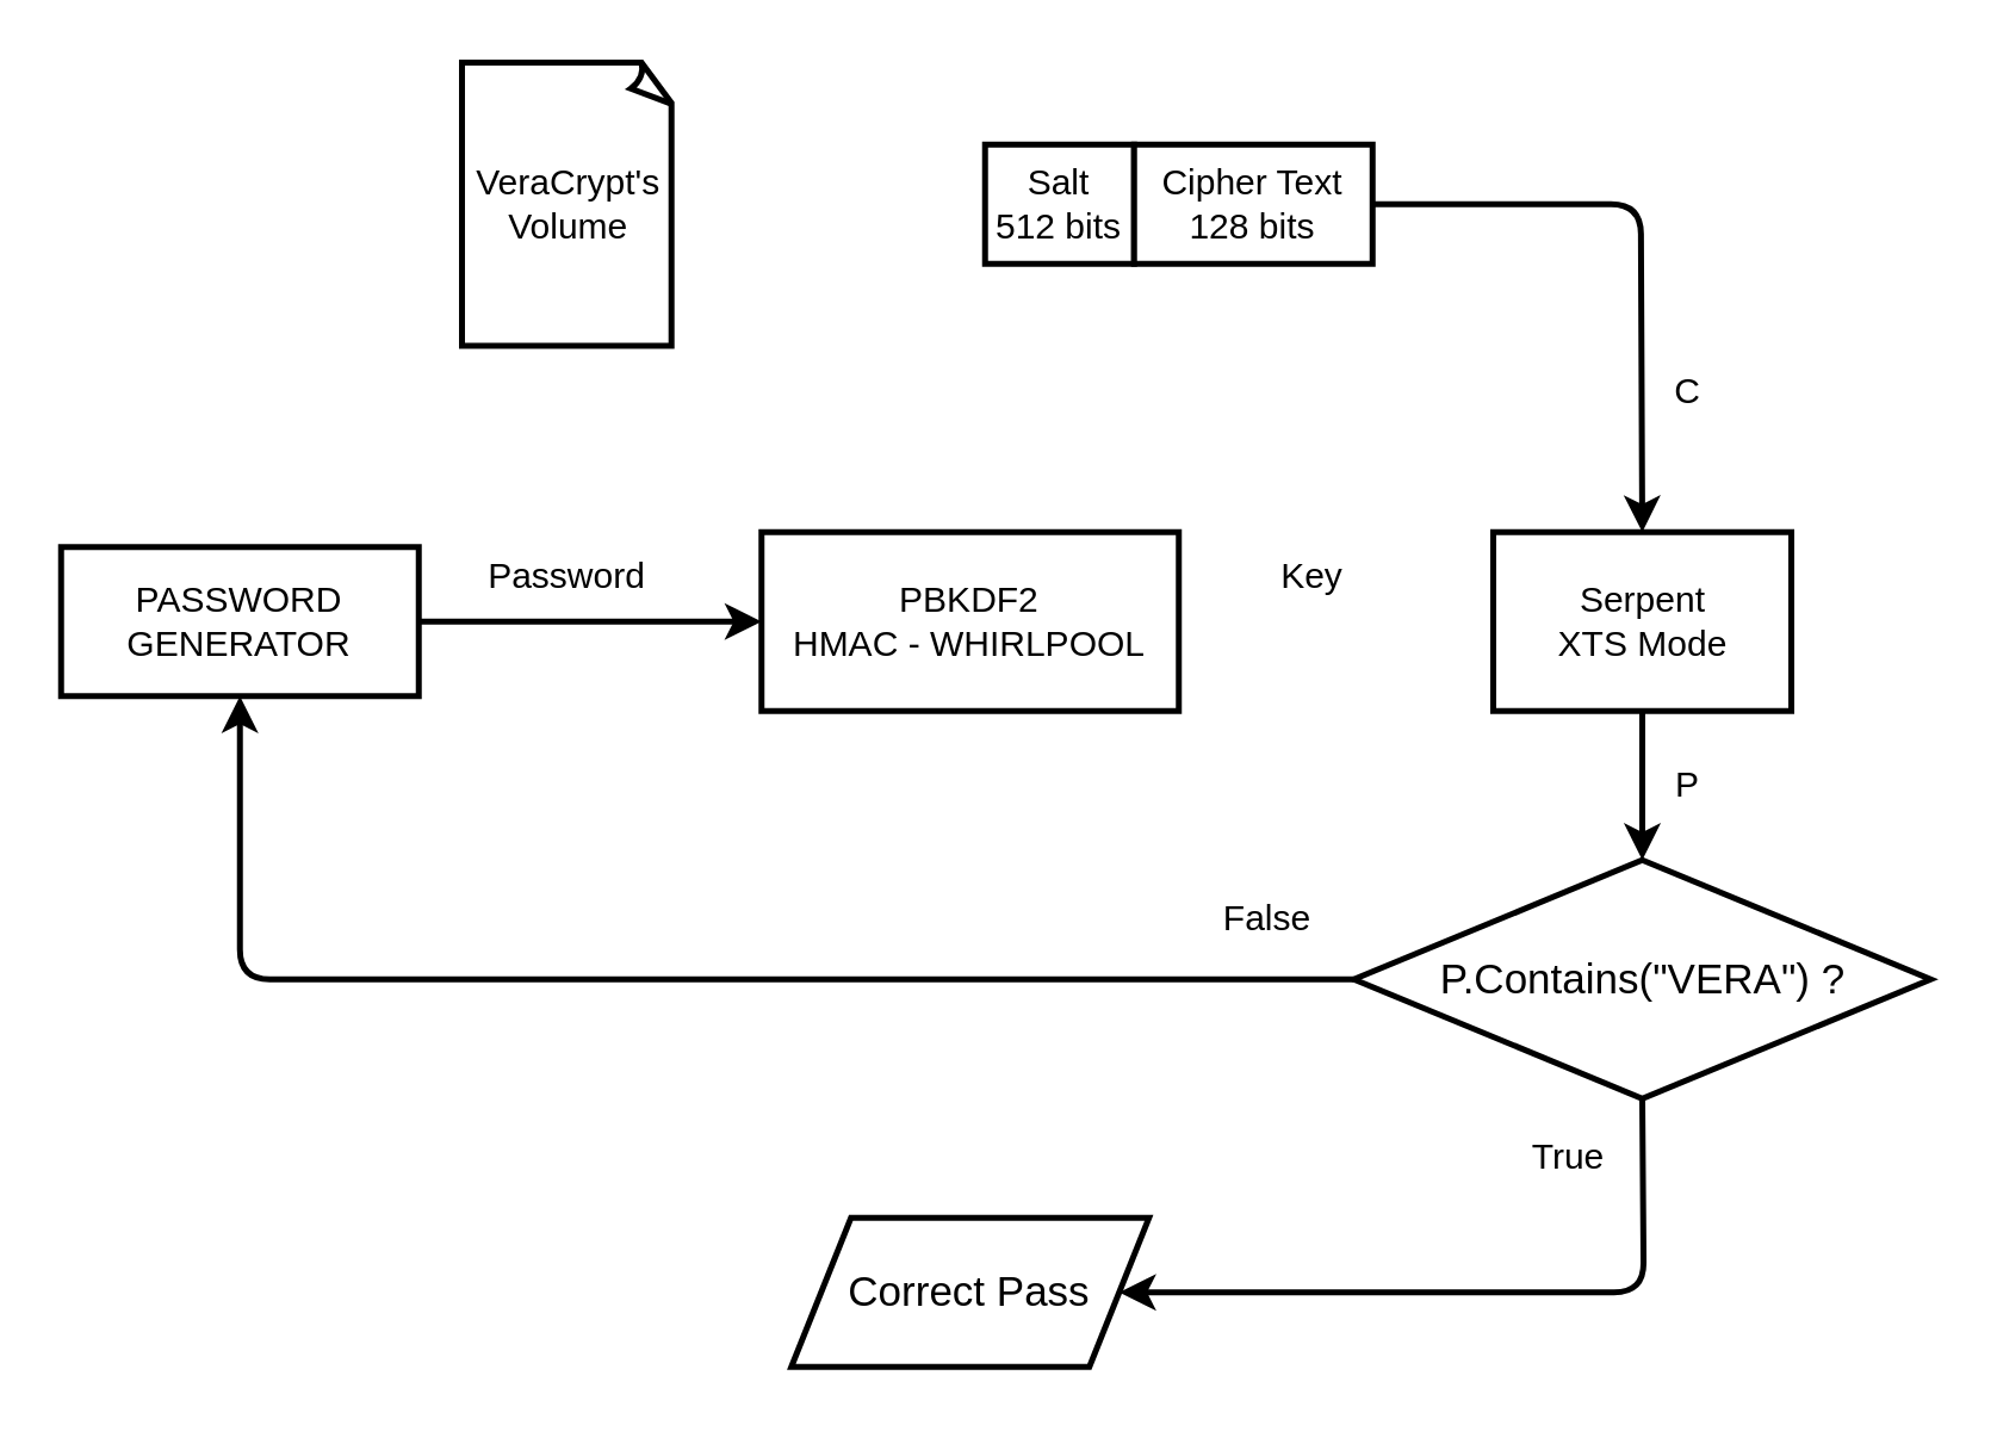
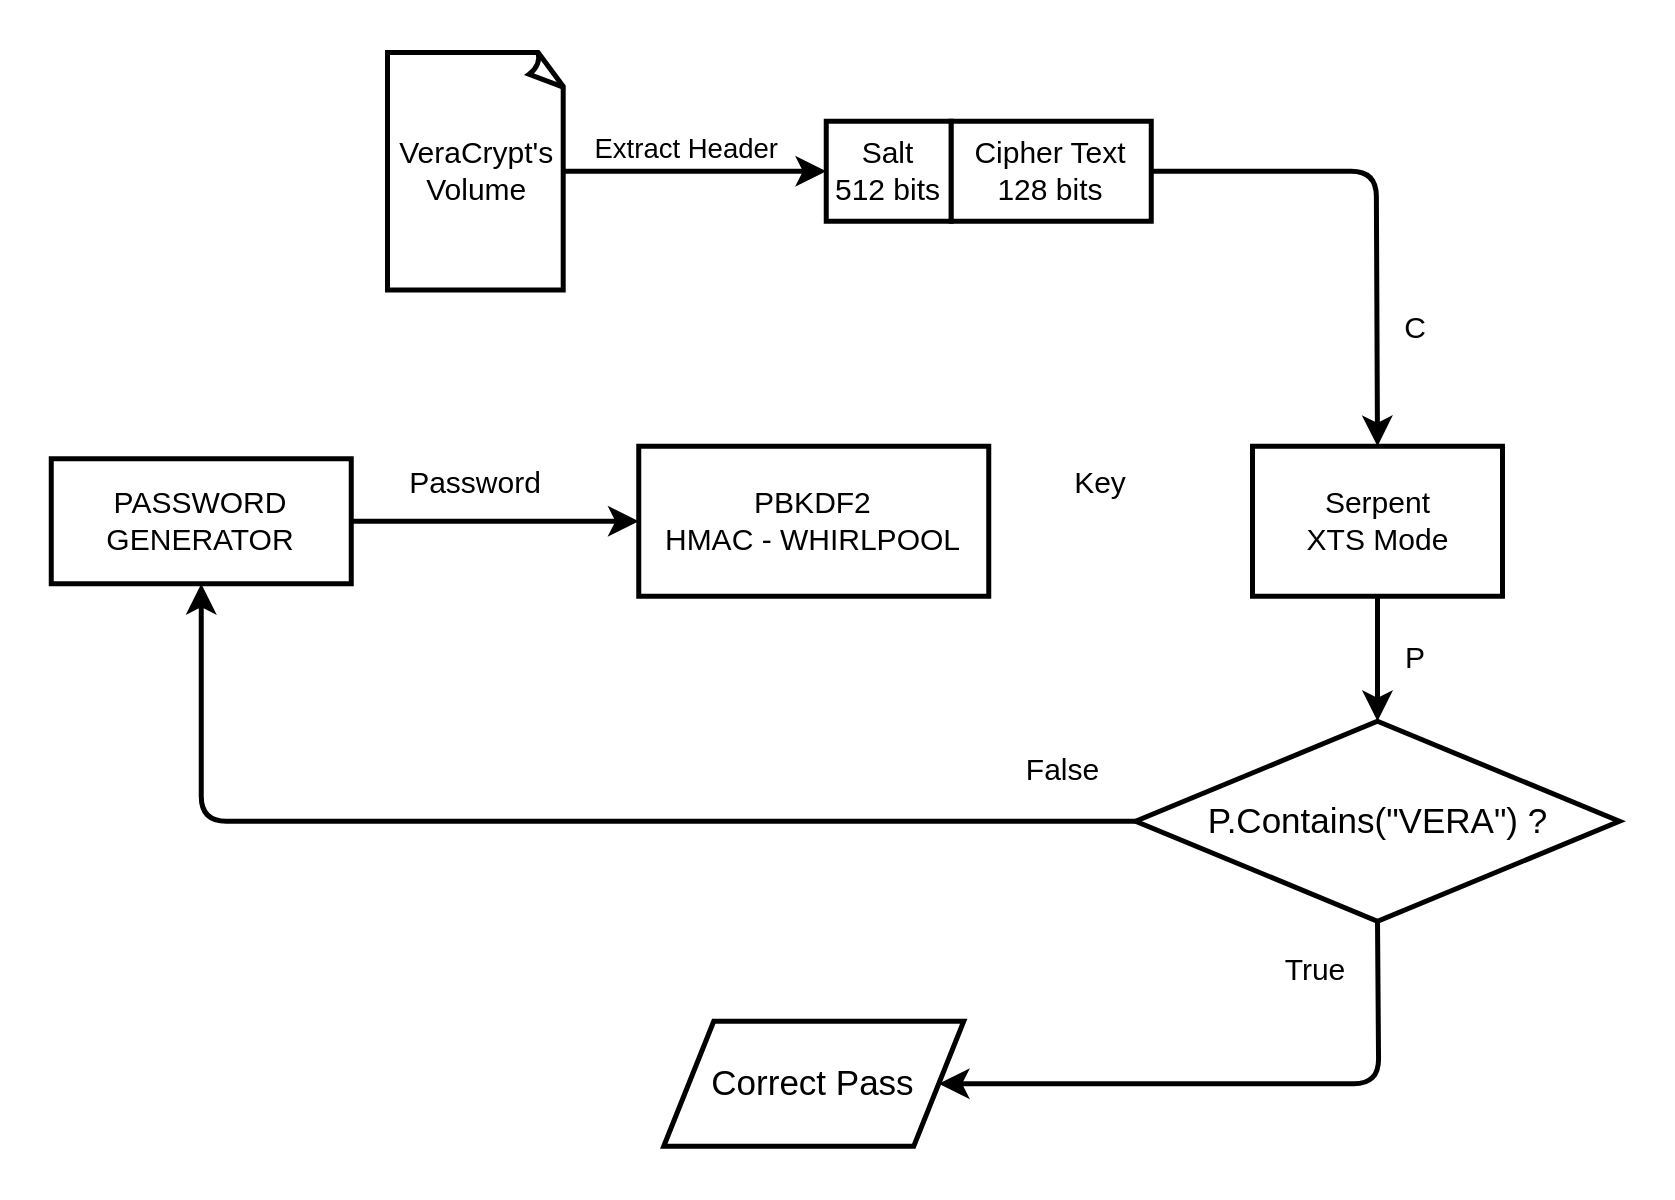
+ <mxCell id="7" style="edgeStyle=none;html=1;entryX=0;entryY=0.5;entryDx=0;entryDy=0;exitX=1;exitY=0.5;exitDx=0;exitDy=0;exitPerimeter=0;strokeWidth=2;" parent="1" source="16" target="9" edge="1"><mxGeometry relative="1" as="geometry"><mxPoint x="190" y="75.5" as="targetPoint" /><mxPoint x="210" y="75.5" as="sourcePoint" /></mxGeometry></mxCell>
+ <mxCell id="8" value="Extract Header" style="edgeLabel;html=1;align=center;verticalAlign=middle;resizable=0;points=[];" parent="7" vertex="1" connectable="0"><mxGeometry x="-0.333" relative="1" as="geometry"><mxPoint x="13" y="-10" as="offset" /></mxGeometry></mxCell>
